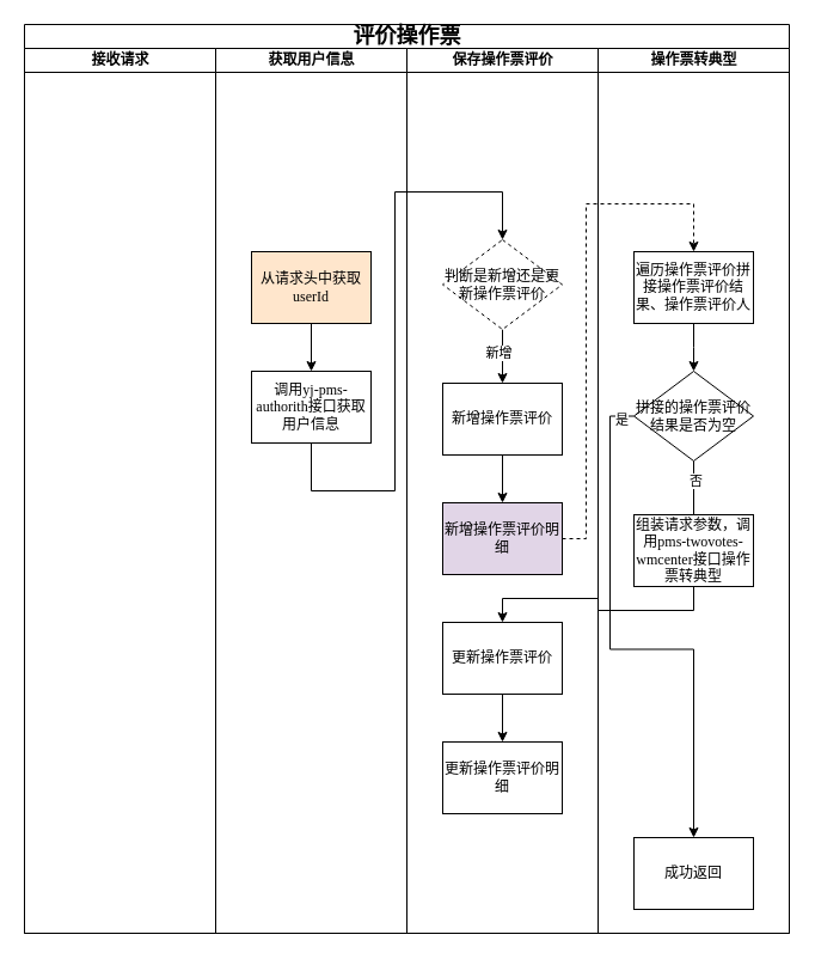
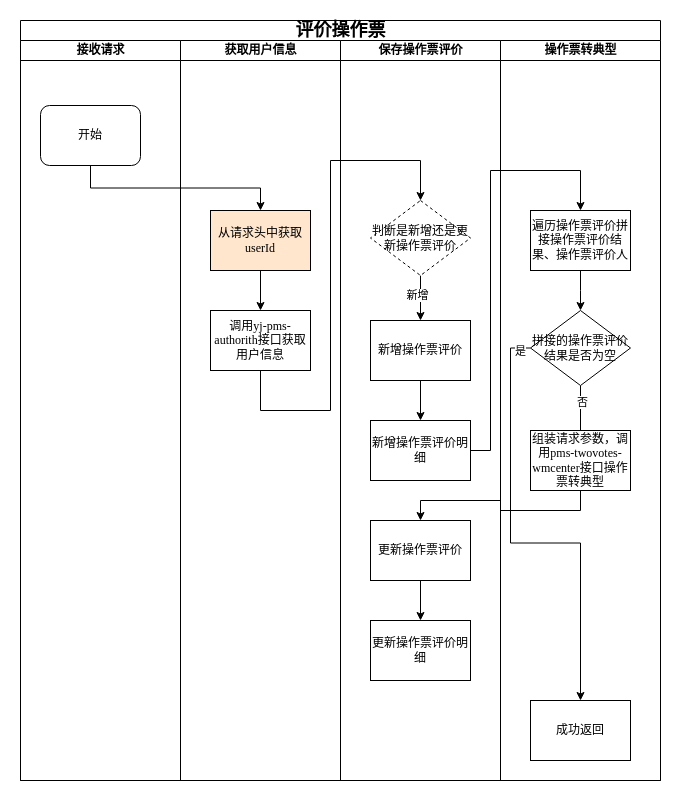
+ <mxCell id="4" value="&lt;font style=&quot;font-size: 12px;&quot;&gt;开始&lt;/font&gt;" style="rounded=1;whiteSpace=wrap;html=1;shadow=0;labelBackgroundColor=none;strokeWidth=1;fontFamily=Verdana;fontSize=8;align=center;" vertex="1" parent="3"><mxGeometry x="20" y="65" width="100" height="60" as="geometry" /></mxCell>
+ <mxCell id="34" style="edgeStyle=orthogonalEdgeStyle;rounded=0;orthogonalLoop=1;jettySize=auto;html=1;entryX=0.5;entryY=0;entryDx=0;entryDy=0;exitX=0.5;exitY=1;exitDx=0;exitDy=0;" edge="1" parent="2" source="4" target="9"><mxGeometry relative="1" as="geometry"><mxPoint x="70" y="240" as="sourcePoint" /><mxPoint x="70" y="180" as="targetPoint" /></mxGeometry></mxCell>
- <mxCell id="35" style="edgeStyle=orthogonalEdgeStyle;rounded=0;orthogonalLoop=1;jettySize=auto;html=1;exitX=1;exitY=0.5;exitDx=0;exitDy=0;entryX=0.5;entryY=0;entryDx=0;entryDy=0;dashed=1;" edge="1" parent="2" source="16" target="25"><mxGeometry relative="1" as="geometry"><Array as="points"><mxPoint x="470" y="430" /><mxPoint x="470" y="150" /><mxPoint x="560" y="150" /></Array></mxGeometry></mxCell>
+ <mxCell id="35" style="edgeStyle=orthogonalEdgeStyle;rounded=0;orthogonalLoop=1;jettySize=auto;html=1;exitX=1;exitY=0.5;exitDx=0;exitDy=0;entryX=0.5;entryY=0;entryDx=0;entryDy=0;" edge="1" parent="2" source="16" target="25"><mxGeometry relative="1" as="geometry"><Array as="points"><mxPoint x="470" y="430" /><mxPoint x="470" y="150" /><mxPoint x="560" y="150" /></Array></mxGeometry></mxCell>
- <mxCell id="16" value="&lt;span style=&quot;font-size: 12px;&quot;&gt;新增操作票评价明细&lt;/span&gt;" style="whiteSpace=wrap;html=1;fontSize=8;fontFamily=Verdana;rounded=0;shadow=0;labelBackgroundColor=none;strokeWidth=1;fillColor=#e1d5e7;" vertex="1" parent="10"><mxGeometry x="30" y="380" width="100" height="60" as="geometry" /></mxCell>
+ <mxCell id="16" value="&lt;span style=&quot;font-size: 12px;&quot;&gt;新增操作票评价明细&lt;/span&gt;" style="whiteSpace=wrap;html=1;fontSize=8;fontFamily=Verdana;rounded=0;shadow=0;labelBackgroundColor=none;strokeWidth=1;" vertex="1" parent="10"><mxGeometry x="30" y="380" width="100" height="60" as="geometry" /></mxCell>
